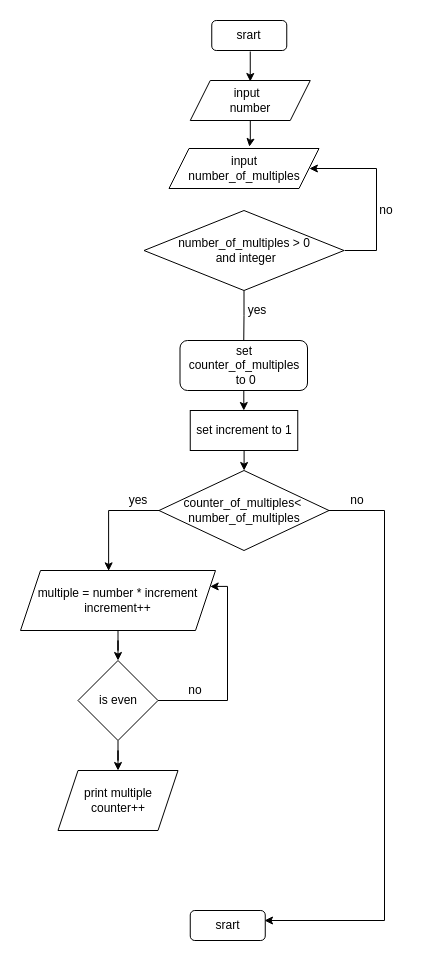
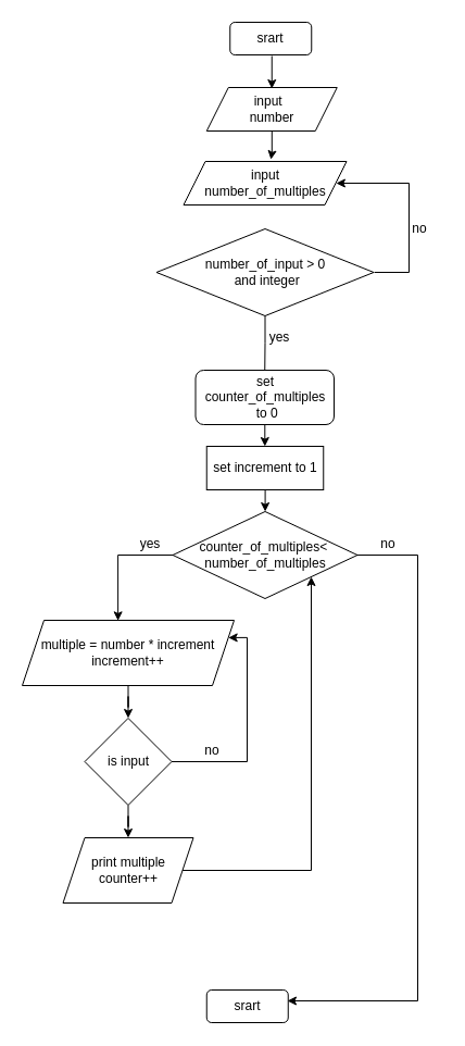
- <mxCell id="26" value="&lt;span&gt;number_of_multiples &amp;gt; 0&lt;br&gt;&amp;nbsp;and integer&lt;/span&gt;" style="rhombus;whiteSpace=wrap;html=1;" vertex="1" parent="1"><mxGeometry x="143.5" y="210" width="200" height="80" as="geometry" /></mxCell>
+ <mxCell id="26" value="&lt;span&gt;number_of_input &amp;gt; 0&lt;br&gt;&amp;nbsp;and integer&lt;/span&gt;" style="rhombus;whiteSpace=wrap;html=1;" vertex="1" parent="1"><mxGeometry x="143.5" y="210" width="200" height="80" as="geometry" /></mxCell>
- <mxCell id="20" value="is even" style="rhombus;whiteSpace=wrap;html=1;" parent="1" vertex="1"><mxGeometry x="77.5" y="660" width="80" height="80" as="geometry" /></mxCell>
+ <mxCell id="20" value="is input" style="rhombus;whiteSpace=wrap;html=1;" parent="1" vertex="1"><mxGeometry x="77.5" y="660" width="80" height="80" as="geometry" /></mxCell>
+ <mxCell id="21" style="edgeStyle=orthogonalEdgeStyle;rounded=0;orthogonalLoop=1;jettySize=auto;html=1;entryX=1;entryY=1;entryDx=0;entryDy=0;" edge="1" parent="1" source="22" target="14"><mxGeometry relative="1" as="geometry"><mxPoint x="307" y="590" as="targetPoint" /><Array as="points"><mxPoint x="286" y="800" /></Array></mxGeometry></mxCell>
